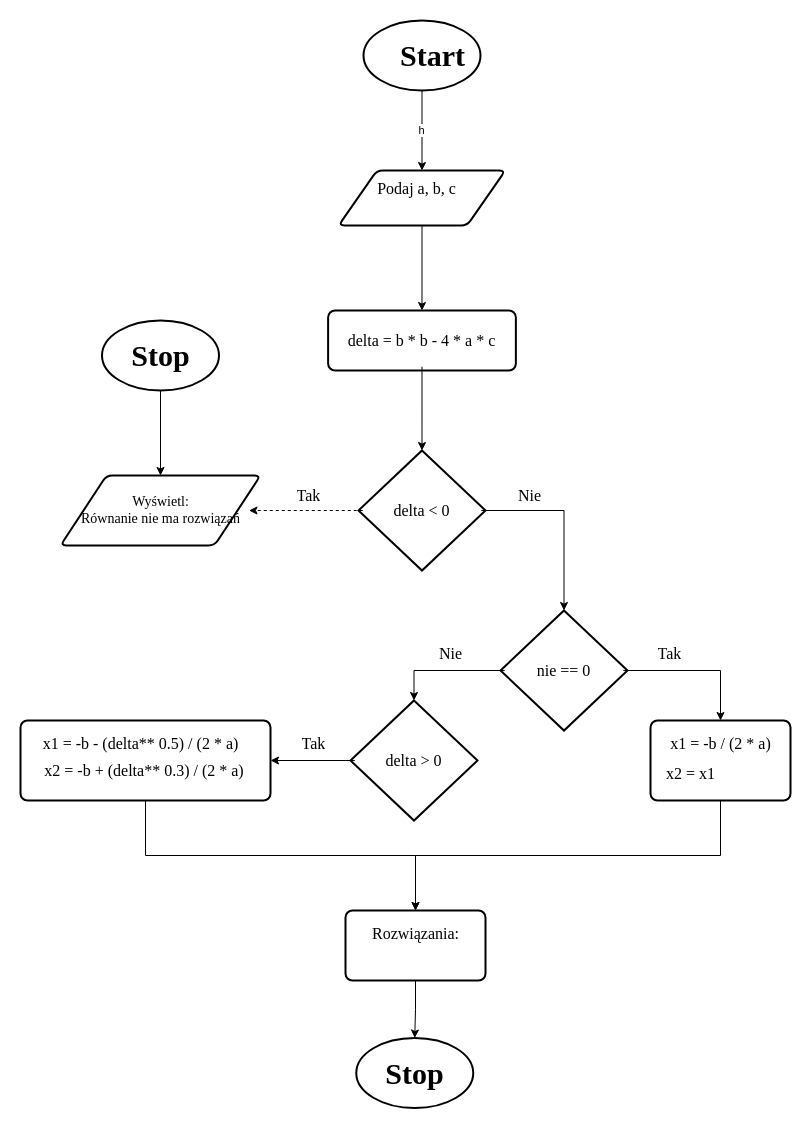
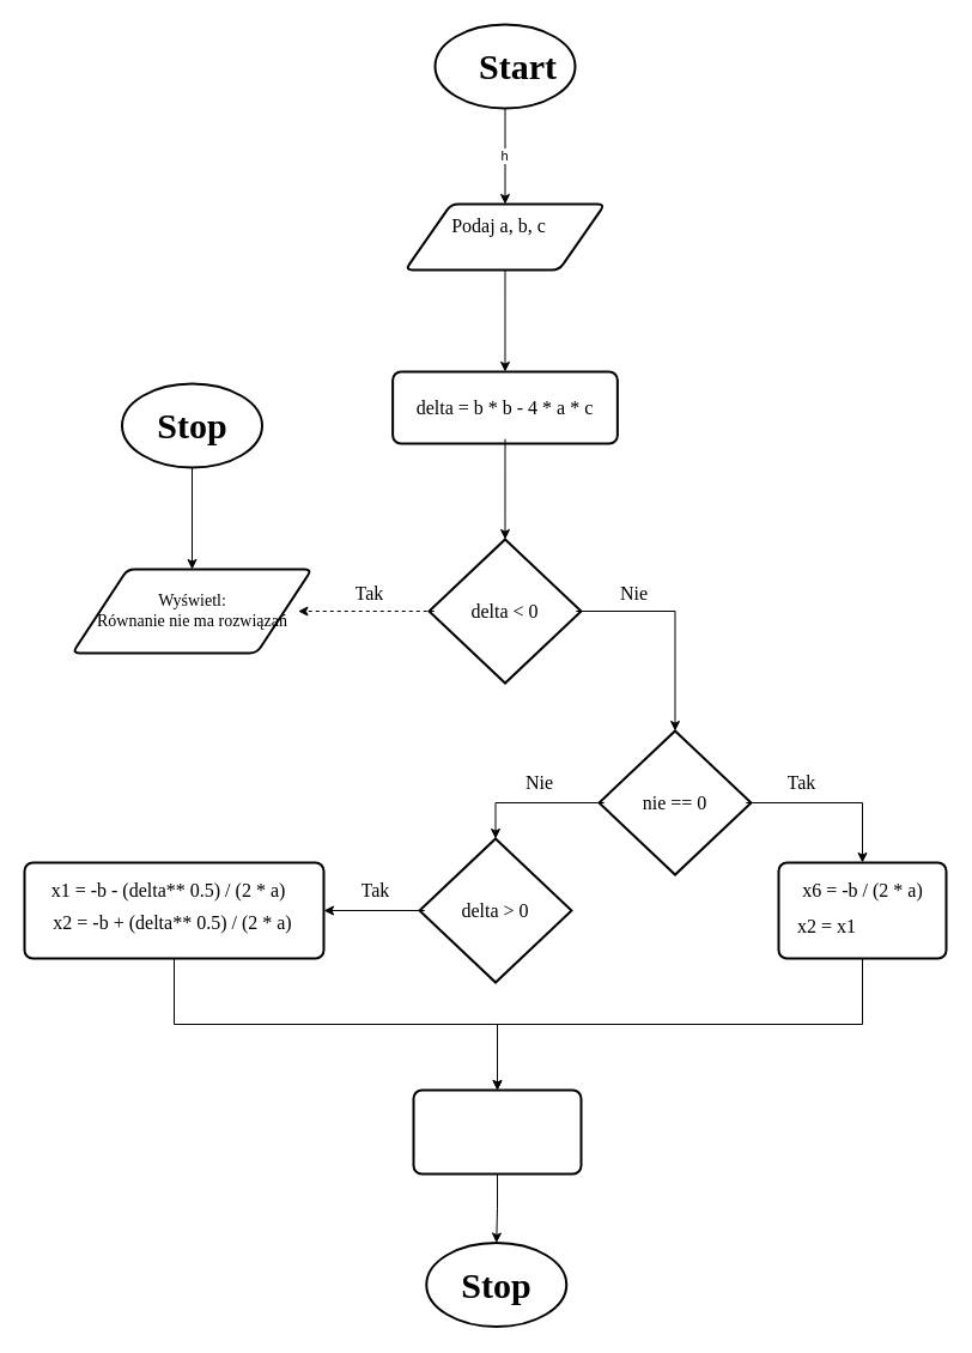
- <mxCell id="28" value="&lt;font style=&quot;font-size: 16px;&quot; face=&quot;Montserrat&quot;&gt;x1 = -b / (2 * a)&lt;/font&gt;" style="text;html=1;strokeColor=none;fillColor=none;align=center;verticalAlign=middle;whiteSpace=wrap;overflow=hidden;" parent="1" vertex="1"><mxGeometry x="660.75" y="730" width="118.5" height="25" as="geometry" /></mxCell>
+ <mxCell id="28" value="&lt;font style=&quot;font-size: 16px;&quot; face=&quot;Montserrat&quot;&gt;x6 = -b / (2 * a)&lt;/font&gt;" style="text;html=1;strokeColor=none;fillColor=none;align=center;verticalAlign=middle;whiteSpace=wrap;overflow=hidden;" parent="1" vertex="1"><mxGeometry x="660.75" y="730" width="118.5" height="25" as="geometry" /></mxCell>
- <mxCell id="40" value="&lt;div style=&quot;text-align: start;&quot;&gt;&lt;font style=&quot;background-color: transparent; color: light-dark(rgb(0, 0, 0), rgb(255, 255, 255)); font-size: 16px;&quot; face=&quot;Montserrat&quot;&gt;x2 = -b + (delta** 0.3) / (2 * a)&lt;/font&gt;&lt;/div&gt;" style="text;html=1;strokeColor=none;fillColor=none;align=center;verticalAlign=middle;whiteSpace=wrap;overflow=hidden;" parent="1" vertex="1"><mxGeometry x="34.25" y="757.5" width="220" height="25" as="geometry" /></mxCell>
+ <mxCell id="40" value="&lt;div style=&quot;text-align: start;&quot;&gt;&lt;font style=&quot;background-color: transparent; color: light-dark(rgb(0, 0, 0), rgb(255, 255, 255)); font-size: 16px;&quot; face=&quot;Montserrat&quot;&gt;x2 = -b + (delta** 0.5) / (2 * a)&lt;/font&gt;&lt;/div&gt;" style="text;html=1;strokeColor=none;fillColor=none;align=center;verticalAlign=middle;whiteSpace=wrap;overflow=hidden;" parent="1" vertex="1"><mxGeometry x="34.25" y="757.5" width="220" height="25" as="geometry" /></mxCell>
- <mxCell id="31" value="&lt;font style=&quot;font-size: 16px;&quot; face=&quot;Montserrat&quot;&gt;Rozwiązania:&lt;/font&gt;" style="text;html=1;strokeColor=none;fillColor=none;align=center;verticalAlign=middle;whiteSpace=wrap;overflow=hidden;" parent="1" vertex="1"><mxGeometry x="355.75" y="920" width="118.5" height="25" as="geometry" /></mxCell>
